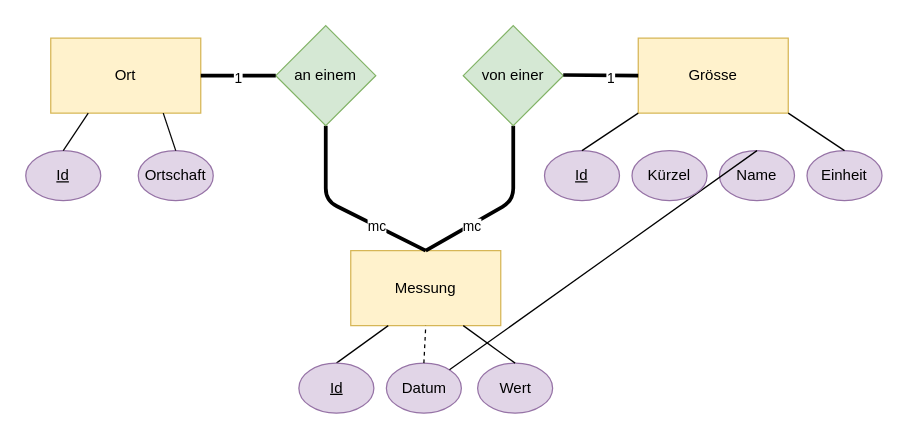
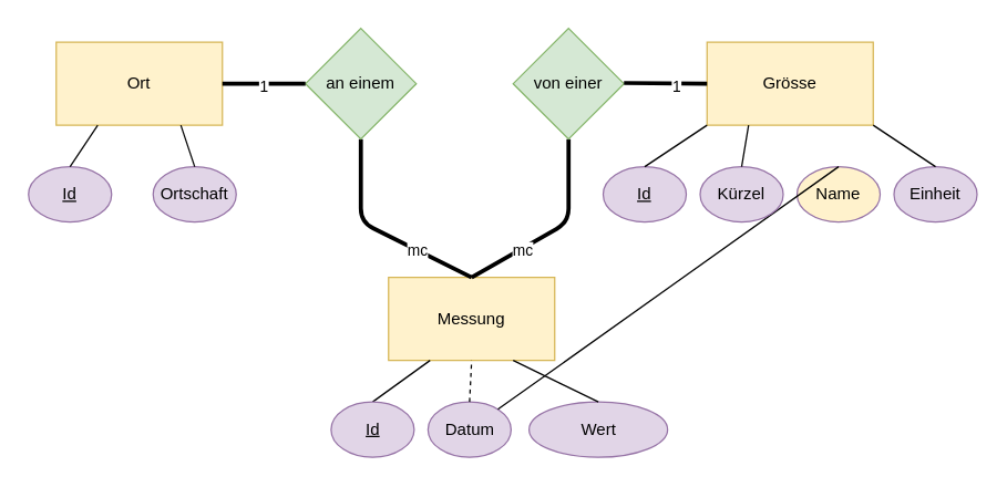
+ <mxCell id="31" value="" style="endArrow=none;html=1;entryX=0.25;entryY=1;entryDx=0;entryDy=0;exitX=0.5;exitY=0;exitDx=0;exitDy=0;" edge="1" parent="1" source="29" target="4"><mxGeometry width="50" height="50" relative="1" as="geometry"><mxPoint x="475" y="130" as="sourcePoint" /><mxPoint x="520" y="100" as="targetPoint" /></mxGeometry></mxCell>
- <mxCell id="7" value="Name" style="ellipse;whiteSpace=wrap;html=1;fillColor=#e1d5e7;strokeColor=#9673a6;" parent="1" vertex="1"><mxGeometry x="575" y="120" width="60" height="40" as="geometry" /></mxCell>
+ <mxCell id="7" value="Name" style="ellipse;whiteSpace=wrap;html=1;fillColor=#fff2cc;strokeColor=#9673a6;" parent="1" vertex="1"><mxGeometry x="575" y="120" width="60" height="40" as="geometry" /></mxCell>
- <mxCell id="17" value="Wert" style="ellipse;whiteSpace=wrap;html=1;fillColor=#e1d5e7;strokeColor=#9673a6;" parent="1" vertex="1"><mxGeometry x="381.5" y="290" width="60" height="40" as="geometry" /></mxCell>
+ <mxCell id="17" value="Wert" style="ellipse;whiteSpace=wrap;html=1;fillColor=#e1d5e7;strokeColor=#9673a6;" parent="1" vertex="1"><mxGeometry x="381.5" y="290" width="100" height="40" as="geometry" /></mxCell>
